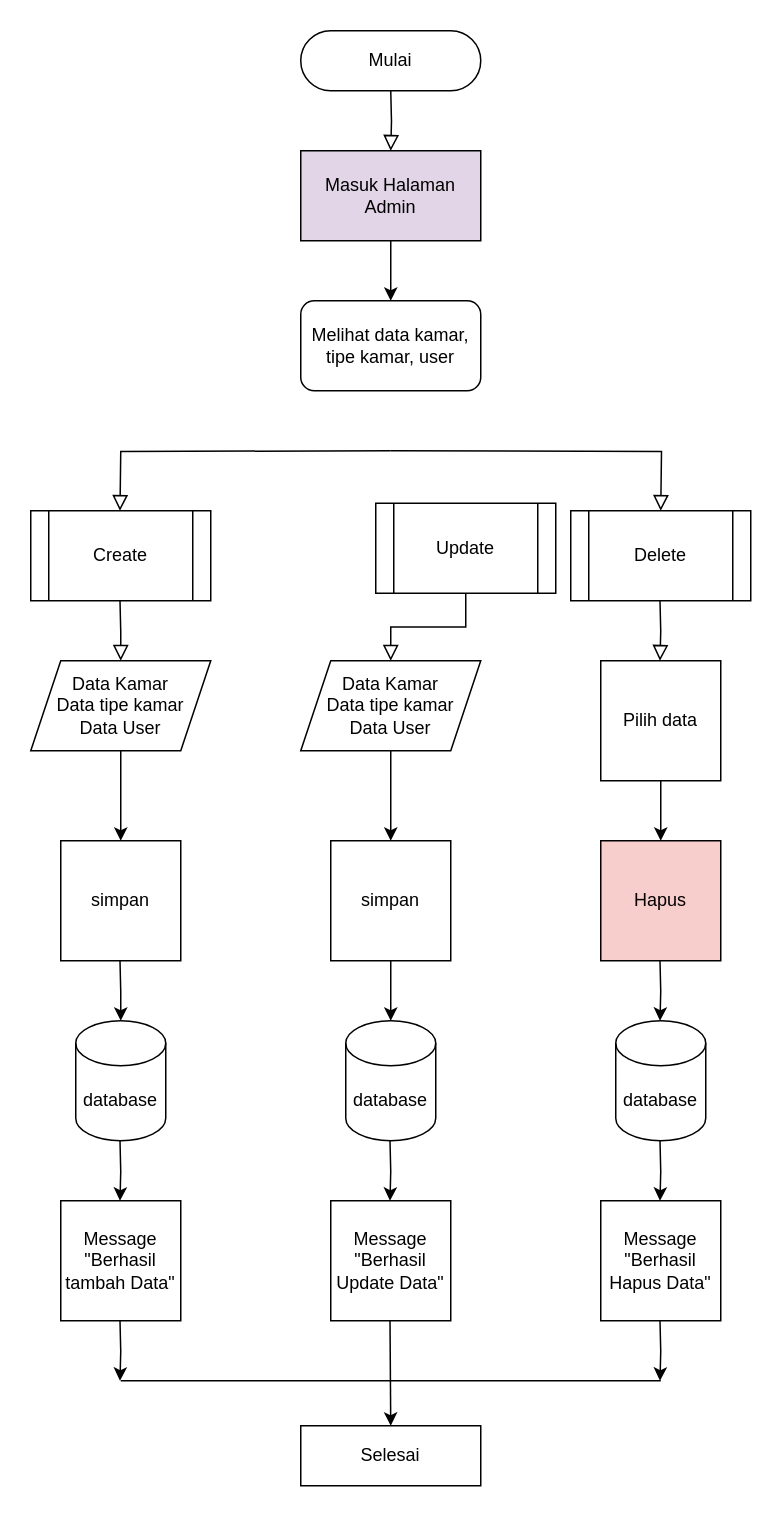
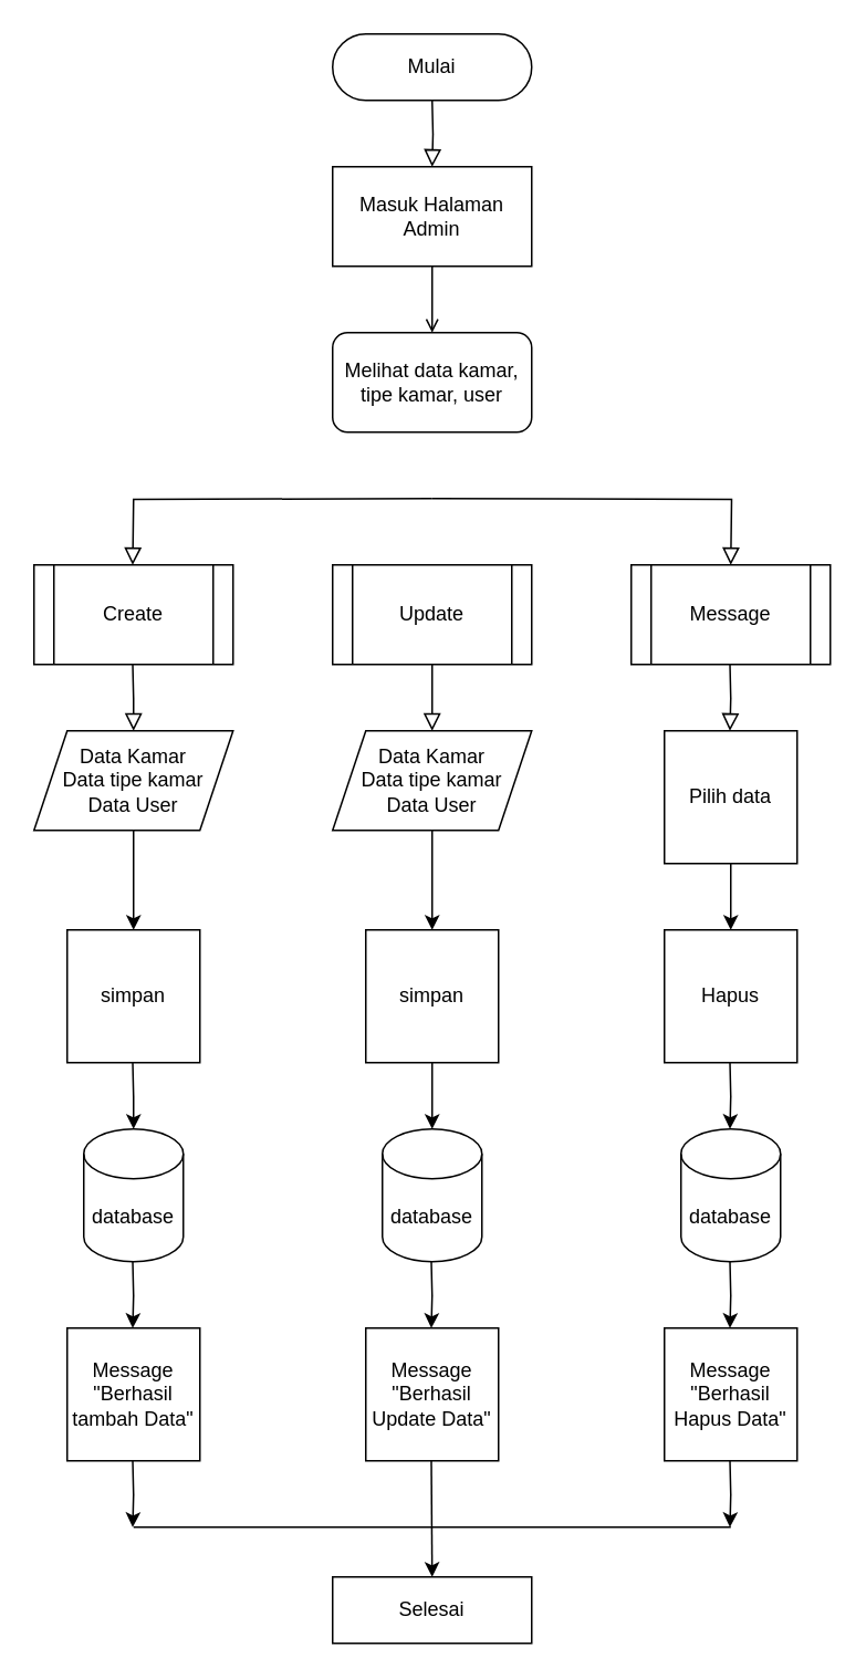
- <mxCell id="39" value="Masuk Halaman Admin" style="rounded=0;whiteSpace=wrap;html=1;fillColor=#e1d5e7;" vertex="1" parent="1"><mxGeometry x="200" y="100" width="120" height="60" as="geometry" /></mxCell>
+ <mxCell id="39" value="Masuk Halaman Admin" style="rounded=0;whiteSpace=wrap;html=1;" vertex="1" parent="1"><mxGeometry x="200" y="100" width="120" height="60" as="geometry" /></mxCell>
- <mxCell id="38" value="" style="edgeStyle=orthogonalEdgeStyle;rounded=0;orthogonalLoop=1;jettySize=auto;html=1;" edge="1" parent="1" source="39" target="40"><mxGeometry relative="1" as="geometry" /></mxCell>
+ <mxCell id="38" value="" style="edgeStyle=orthogonalEdgeStyle;rounded=0;orthogonalLoop=1;jettySize=auto;html=1;endArrow=open;" edge="1" parent="1" source="39" target="40"><mxGeometry relative="1" as="geometry" /></mxCell>
- <mxCell id="4" value="Update" style="shape=process;whiteSpace=wrap;html=1;backgroundOutline=1;" parent="1" vertex="1"><mxGeometry x="250" y="335" width="120" height="60" as="geometry" /></mxCell>
+ <mxCell id="4" value="Update" style="shape=process;whiteSpace=wrap;html=1;backgroundOutline=1;" parent="1" vertex="1"><mxGeometry x="200" y="340" width="120" height="60" as="geometry" /></mxCell>
- <mxCell id="5" value="Delete" style="shape=process;whiteSpace=wrap;html=1;backgroundOutline=1;" parent="1" vertex="1"><mxGeometry x="380" y="340" width="120" height="60" as="geometry" /></mxCell>
+ <mxCell id="5" value="Message" style="shape=process;whiteSpace=wrap;html=1;backgroundOutline=1;" parent="1" vertex="1"><mxGeometry x="380" y="340" width="120" height="60" as="geometry" /></mxCell>
- <mxCell id="20" value="Hapus" style="whiteSpace=wrap;html=1;aspect=fixed;fillColor=#f8cecc;" parent="1" vertex="1"><mxGeometry x="400" y="560" width="80" height="80" as="geometry" /></mxCell>
+ <mxCell id="20" value="Hapus" style="whiteSpace=wrap;html=1;aspect=fixed;" parent="1" vertex="1"><mxGeometry x="400" y="560" width="80" height="80" as="geometry" /></mxCell>
